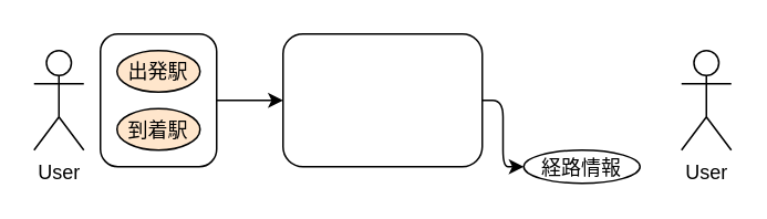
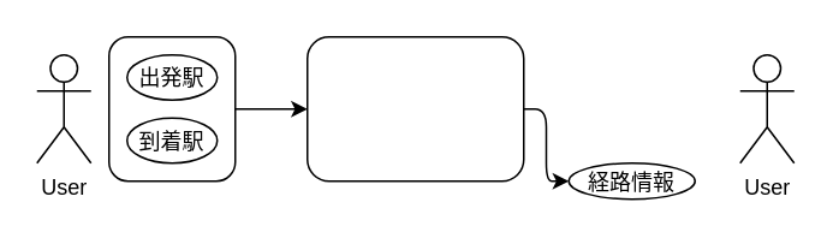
- <mxCell id="7" value="出発駅" style="ellipse;fontStyle=0;fillColor=#ffe6cc;" vertex="1" parent="5"><mxGeometry x="10" y="10" width="50" height="25" as="geometry" /></mxCell>
+ <mxCell id="7" value="出発駅" style="ellipse;fontStyle=0" vertex="1" parent="5"><mxGeometry x="10" y="10" width="50" height="25" as="geometry" /></mxCell>
- <mxCell id="8" value="到着駅" style="ellipse;fontStyle=0;fillColor=#ffe6cc;" vertex="1" parent="5"><mxGeometry x="10" y="45" width="50" height="25" as="geometry" /></mxCell>
+ <mxCell id="8" value="到着駅" style="ellipse;fontStyle=0" vertex="1" parent="5"><mxGeometry x="10" y="45" width="50" height="25" as="geometry" /></mxCell>
